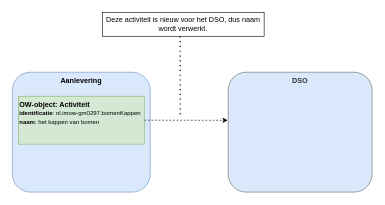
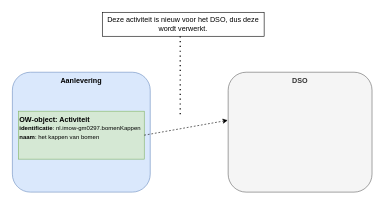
- <mxCell id="7" value="Deze activiteit is nieuw voor het DSO, dus naam wordt verwerkt." style="text;html=1;fillColor=none;align=center;verticalAlign=middle;whiteSpace=wrap;rounded=0;strokeColor=#000000;" parent="1" vertex="1"><mxGeometry x="170" y="20" width="270" height="40" as="geometry" /></mxCell>
+ <mxCell id="7" value="Deze activiteit is nieuw voor het DSO, dus deze wordt verwerkt." style="text;html=1;fillColor=none;align=center;verticalAlign=middle;whiteSpace=wrap;rounded=0;strokeColor=#000000;" parent="1" vertex="1"><mxGeometry x="170" y="20" width="270" height="40" as="geometry" /></mxCell>
- <mxCell id="4" value="&lt;b&gt;OW-object: Activiteit&lt;/b&gt;&lt;br&gt;&lt;font style=&quot;font-size: 10px&quot;&gt;&lt;b&gt;identificatie&lt;/b&gt;: nl.imow-gm0297.bomenKappen&lt;br&gt;&lt;b&gt;naam&lt;/b&gt;: het kappen van bomen&lt;/font&gt;" style="rounded=0;whiteSpace=wrap;html=1;align=left;verticalAlign=top;fillColor=#d5e8d4;strokeColor=#82b366;" parent="1" vertex="1"><mxGeometry x="30" y="160" width="210" height="80" as="geometry" /></mxCell>
+ <mxCell id="4" value="&lt;b&gt;OW-object: Activiteit&lt;/b&gt;&lt;br&gt;&lt;font style=&quot;font-size: 10px&quot;&gt;&lt;b&gt;identificatie&lt;/b&gt;: nl.imow-gm0297.bomenKappen&lt;br&gt;&lt;b&gt;naam&lt;/b&gt;: het kappen van bomen&lt;/font&gt;" style="rounded=0;whiteSpace=wrap;html=1;align=left;verticalAlign=top;fillColor=#d5e8d4;strokeColor=#82b366;" parent="1" vertex="1"><mxGeometry x="30" y="185" width="210" height="80" as="geometry" /></mxCell>
- <mxCell id="3" value="DSO" style="rounded=1;whiteSpace=wrap;html=1;verticalAlign=top;fontStyle=1;fillColor=#dae8fc;strokeColor=#666666;fontColor=#333333;" parent="1" vertex="1"><mxGeometry x="380" y="120" width="240" height="200" as="geometry" /></mxCell>
+ <mxCell id="3" value="DSO" style="rounded=1;whiteSpace=wrap;html=1;verticalAlign=top;fontStyle=1;fillColor=#f5f5f5;strokeColor=#666666;fontColor=#333333;" parent="1" vertex="1"><mxGeometry x="380" y="120" width="240" height="200" as="geometry" /></mxCell>
